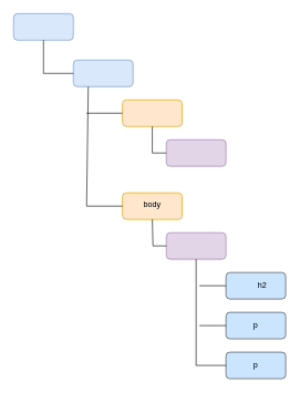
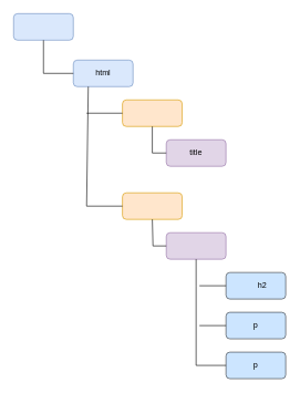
+ <mxCell id="5" value="html" style="text;html=1;align=center;verticalAlign=middle;whiteSpace=wrap;rounded=0;" vertex="1" parent="1"><mxGeometry x="125" y="95" width="60" height="30" as="geometry" /></mxCell>
+ <mxCell id="9" value="title" style="text;html=1;align=center;verticalAlign=middle;whiteSpace=wrap;rounded=0;" vertex="1" parent="1"><mxGeometry x="265" y="215" width="60" height="30" as="geometry" /></mxCell>
- <mxCell id="6" value="body" style="text;html=1;align=center;verticalAlign=middle;whiteSpace=wrap;rounded=0;" vertex="1" parent="1"><mxGeometry x="199" y="295" width="60" height="25" as="geometry" /></mxCell>
